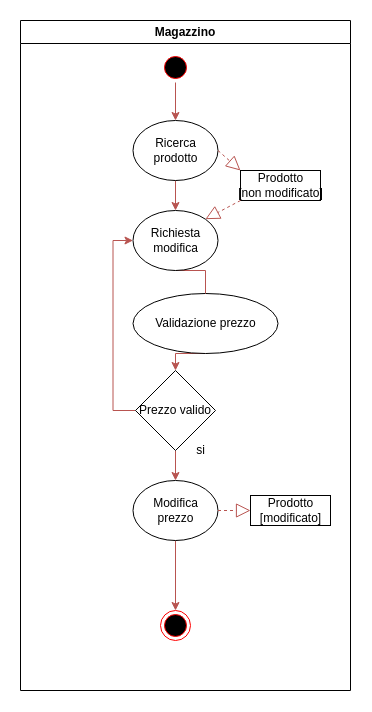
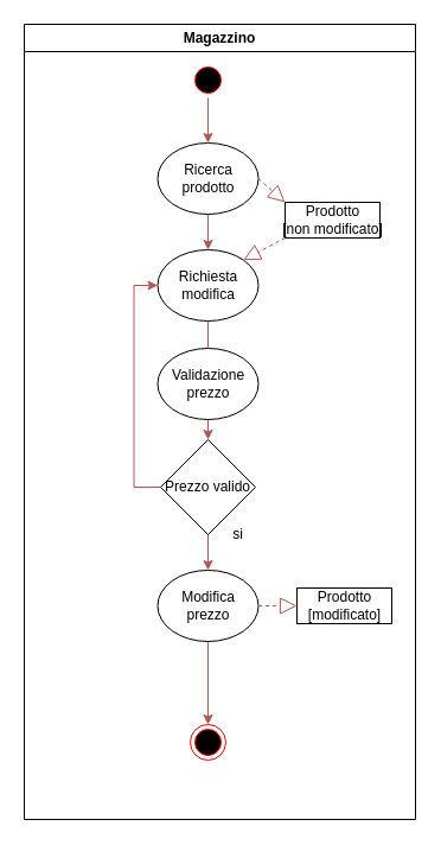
- <mxCell id="8" value="Validazione prezzo" style="ellipse;whiteSpace=wrap;html=1;" vertex="1" parent="2"><mxGeometry x="112.5" y="273" width="145" height="60" as="geometry" /></mxCell>
+ <mxCell id="8" value="Validazione prezzo" style="ellipse;whiteSpace=wrap;html=1;" vertex="1" parent="2"><mxGeometry x="112.5" y="273" width="85" height="60" as="geometry" /></mxCell>
